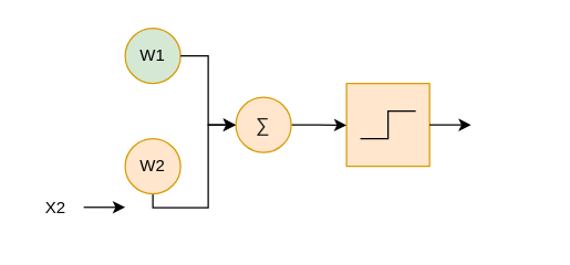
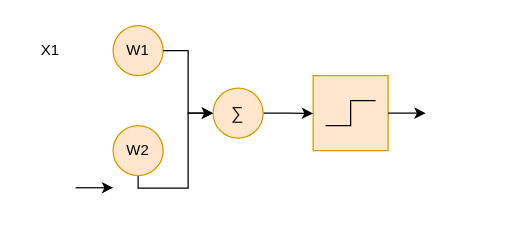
+ <mxCell id="4" value="X1" style="text;html=1;strokeColor=none;fillColor=none;align=center;verticalAlign=middle;whiteSpace=wrap;rounded=0;" vertex="1" parent="2"><mxGeometry y="10" width="40" height="20" as="geometry" /></mxCell>
- <mxCell id="6" value="W1" style="ellipse;whiteSpace=wrap;html=1;aspect=fixed;fillColor=#d5e8d4;strokeColor=#d79b00;" vertex="1" parent="2"><mxGeometry x="70" width="40" height="40" as="geometry" /></mxCell>
+ <mxCell id="6" value="W1" style="ellipse;whiteSpace=wrap;html=1;aspect=fixed;fillColor=#ffe6cc;strokeColor=#d79b00;" vertex="1" parent="2"><mxGeometry x="70" width="40" height="40" as="geometry" /></mxCell>
- <mxCell id="5" value="X2" style="text;html=1;strokeColor=none;fillColor=none;align=center;verticalAlign=middle;whiteSpace=wrap;rounded=0;" vertex="1" parent="2"><mxGeometry y="120" width="40" height="20" as="geometry" /></mxCell>
